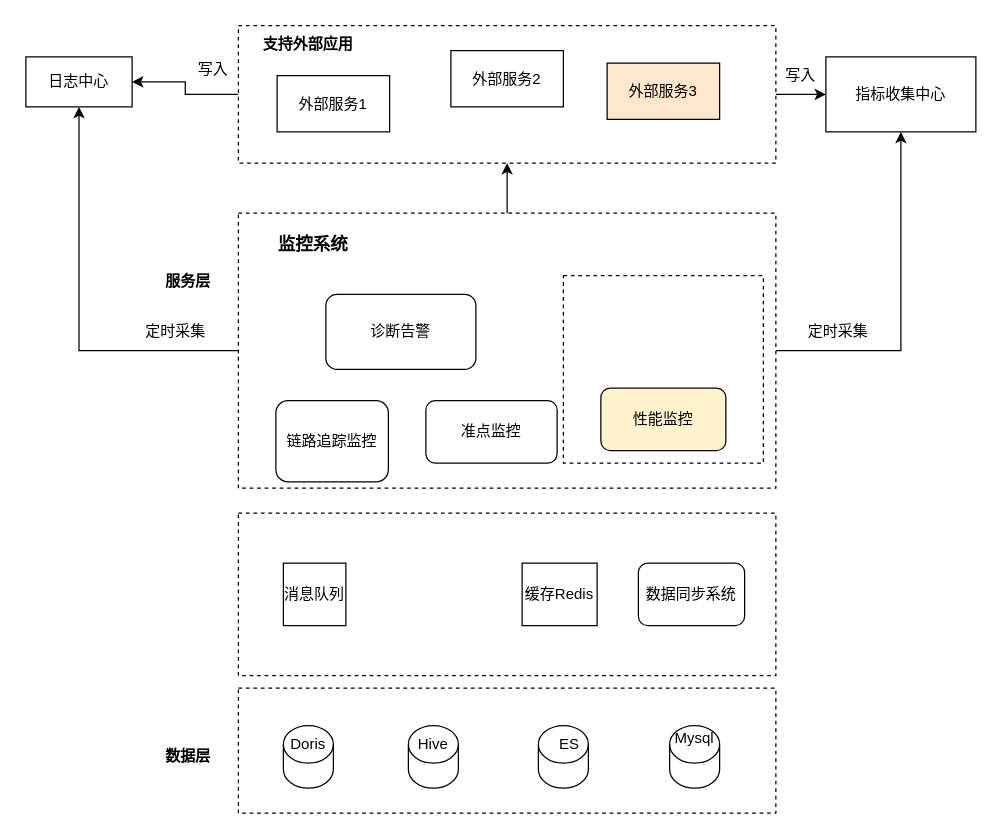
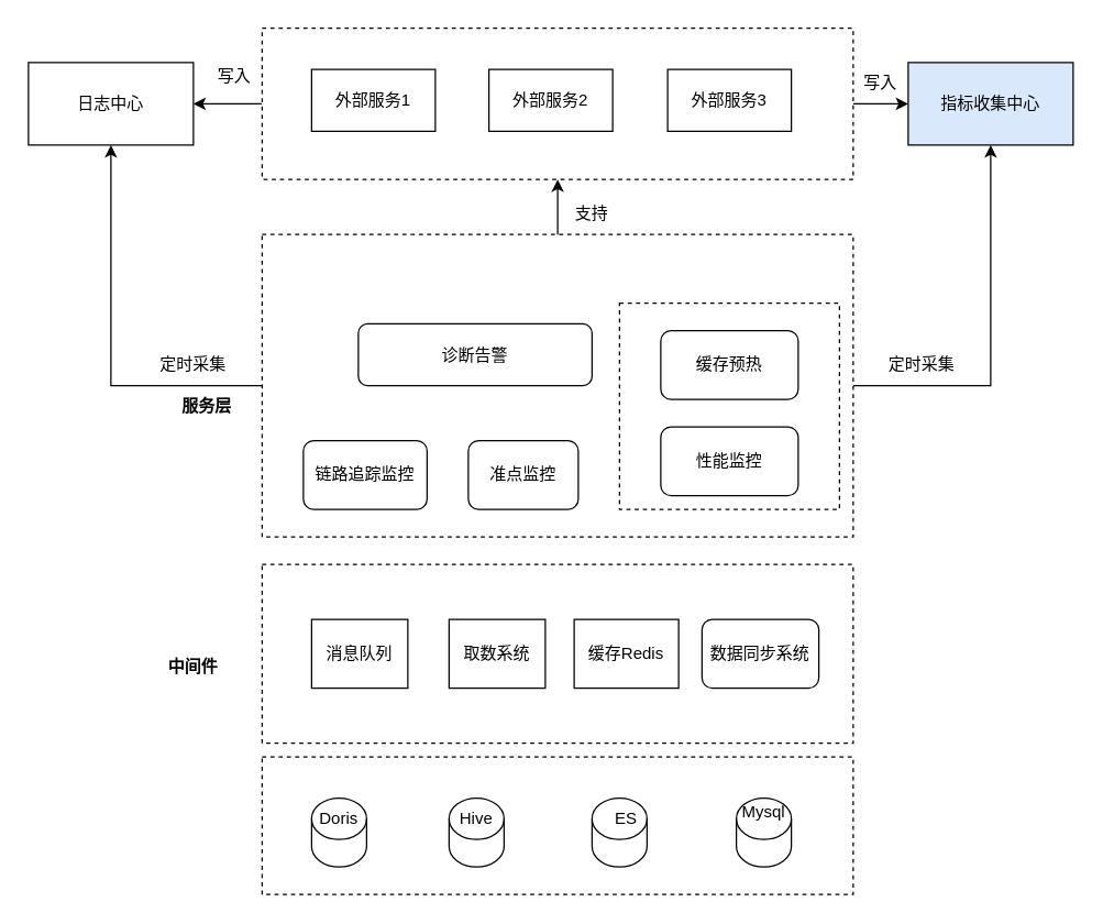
- <mxCell id="12" value="&lt;b&gt;支持外部应用&lt;/b&gt;" style="text;html=1;align=center;verticalAlign=middle;whiteSpace=wrap;rounded=0;" vertex="1" parent="1"><mxGeometry x="201" y="20" width="90" height="30" as="geometry" /></mxCell>
- <mxCell id="33" value="外部服务2" style="rounded=0;whiteSpace=wrap;html=1;" vertex="1" parent="1"><mxGeometry x="360" y="40" width="90" height="45" as="geometry" /></mxCell>
+ <mxCell id="33" value="外部服务2" style="rounded=0;whiteSpace=wrap;html=1;" vertex="1" parent="1"><mxGeometry x="355" y="50" width="90" height="45" as="geometry" /></mxCell>
- <mxCell id="36" value="日志中心" style="rounded=0;whiteSpace=wrap;html=1;" vertex="1" parent="1"><mxGeometry x="20" y="45" width="85" height="40" as="geometry" /></mxCell>
+ <mxCell id="36" value="日志中心" style="rounded=0;whiteSpace=wrap;html=1;" vertex="1" parent="1"><mxGeometry y="45" width="120" height="60" as="geometry" x="20" /></mxCell>
- <mxCell id="34" value="外部服务3" style="rounded=0;whiteSpace=wrap;html=1;fillColor=#ffe6cc;" vertex="1" parent="1"><mxGeometry x="485" y="50" width="90" height="45" as="geometry" /></mxCell>
+ <mxCell id="34" value="外部服务3" style="rounded=0;whiteSpace=wrap;html=1;" vertex="1" parent="1"><mxGeometry x="485" y="50" width="90" height="45" as="geometry" /></mxCell>
- <mxCell id="31" value="指标收集中心" style="rounded=0;whiteSpace=wrap;html=1;" vertex="1" parent="1"><mxGeometry x="660" y="45" width="120" height="60" as="geometry" /></mxCell>
+ <mxCell id="31" value="指标收集中心" style="rounded=0;whiteSpace=wrap;html=1;fillColor=#dae8fc;" vertex="1" parent="1"><mxGeometry x="660" y="45" width="120" height="60" as="geometry" /></mxCell>
- <mxCell id="32" value="外部服务1" style="rounded=0;whiteSpace=wrap;html=1;" vertex="1" parent="1"><mxGeometry x="221" y="60" width="90" height="45" as="geometry" /></mxCell>
+ <mxCell id="32" value="外部服务1" style="rounded=0;whiteSpace=wrap;html=1;" vertex="1" parent="1"><mxGeometry x="226" y="50" width="90" height="45" as="geometry" /></mxCell>
+ <mxCell id="29" value="支持" style="text;html=1;align=center;verticalAlign=middle;whiteSpace=wrap;rounded=0;" vertex="1" parent="1"><mxGeometry x="400" y="140" width="60" height="30" as="geometry" /></mxCell>
- <mxCell id="27" value="&lt;font style=&quot;font-size: 14px;&quot;&gt;&lt;b&gt;监控系统&lt;/b&gt;&lt;/font&gt;" style="text;html=1;align=center;verticalAlign=middle;whiteSpace=wrap;rounded=0;" vertex="1" parent="1"><mxGeometry x="220" y="180" width="60" height="30" as="geometry" /></mxCell>
- <mxCell id="11" value="&lt;b&gt;服务层&lt;/b&gt;" style="text;html=1;align=center;verticalAlign=middle;whiteSpace=wrap;rounded=0;" vertex="1" parent="1"><mxGeometry x="120" y="210" width="60" height="30" as="geometry" /></mxCell>
+ <mxCell id="11" value="&lt;b&gt;服务层&lt;/b&gt;" style="text;html=1;align=center;verticalAlign=middle;whiteSpace=wrap;rounded=0;" vertex="1" parent="1"><mxGeometry x="120" y="280" width="60" height="30" as="geometry" /></mxCell>
- <mxCell id="40" value="诊断告警" style="rounded=1;whiteSpace=wrap;html=1;" vertex="1" parent="1"><mxGeometry x="260" y="235" width="120" height="60" as="geometry" /></mxCell>
+ <mxCell id="40" value="诊断告警" style="rounded=1;whiteSpace=wrap;html=1;" vertex="1" parent="1"><mxGeometry x="260" y="235" width="170" height="45" as="geometry" /></mxCell>
+ <mxCell id="26" value="缓存预热" style="rounded=1;whiteSpace=wrap;html=1;" vertex="1" parent="1"><mxGeometry x="480" y="240" width="100" height="50" as="geometry" /></mxCell>
- <mxCell id="24" value="性能监控" style="rounded=1;whiteSpace=wrap;html=1;fillColor=#fff2cc;" vertex="1" parent="1"><mxGeometry x="480" y="310" width="100" height="50" as="geometry" /></mxCell>
+ <mxCell id="24" value="性能监控" style="rounded=1;whiteSpace=wrap;html=1;" vertex="1" parent="1"><mxGeometry x="480" y="310" width="100" height="50" as="geometry" /></mxCell>
- <mxCell id="22" value="准点监控" style="rounded=1;whiteSpace=wrap;html=1;" vertex="1" parent="1"><mxGeometry x="340" y="320" width="105" height="50" as="geometry" /></mxCell>
+ <mxCell id="22" value="准点监控" style="rounded=1;whiteSpace=wrap;html=1;" vertex="1" parent="1"><mxGeometry x="340" y="320" width="80" height="50" as="geometry" /></mxCell>
- <mxCell id="25" value="链路追踪监控" style="rounded=1;whiteSpace=wrap;html=1;" vertex="1" parent="1"><mxGeometry x="220" y="320" width="90" height="65" as="geometry" /></mxCell>
+ <mxCell id="25" value="链路追踪监控" style="rounded=1;whiteSpace=wrap;html=1;" vertex="1" parent="1"><mxGeometry x="220" y="320" width="90" height="50" as="geometry" /></mxCell>
- <mxCell id="43" value="消息队列" style="rounded=0;whiteSpace=wrap;html=1;" vertex="1" parent="1"><mxGeometry x="226" y="450" width="50" height="50" as="geometry" /></mxCell>
+ <mxCell id="43" value="消息队列" style="rounded=0;whiteSpace=wrap;html=1;" vertex="1" parent="1"><mxGeometry x="226" y="450" width="70" height="50" as="geometry" /></mxCell>
+ <mxCell id="21" value="取数系统" style="rounded=0;whiteSpace=wrap;html=1;" vertex="1" parent="1"><mxGeometry x="326" y="450" width="70" height="50" as="geometry" /></mxCell>
- <mxCell id="42" value="缓存Redis" style="rounded=0;whiteSpace=wrap;html=1;" vertex="1" parent="1"><mxGeometry x="417" y="450" width="60" height="50" as="geometry" /></mxCell>
+ <mxCell id="42" value="缓存Redis" style="rounded=0;whiteSpace=wrap;html=1;" vertex="1" parent="1"><mxGeometry x="417" y="450" width="76" height="50" as="geometry" /></mxCell>
+ <mxCell id="41" value="&lt;b&gt;中间件&lt;/b&gt;" style="text;html=1;align=center;verticalAlign=middle;whiteSpace=wrap;rounded=0;" vertex="1" parent="1"><mxGeometry x="110" y="470" width="60" height="30" as="geometry" /></mxCell>
- <mxCell id="10" value="&lt;b&gt;数据层&lt;/b&gt;" style="text;html=1;align=center;verticalAlign=middle;whiteSpace=wrap;rounded=0;" vertex="1" parent="1"><mxGeometry x="120" y="590" width="60" height="30" as="geometry" /></mxCell>
